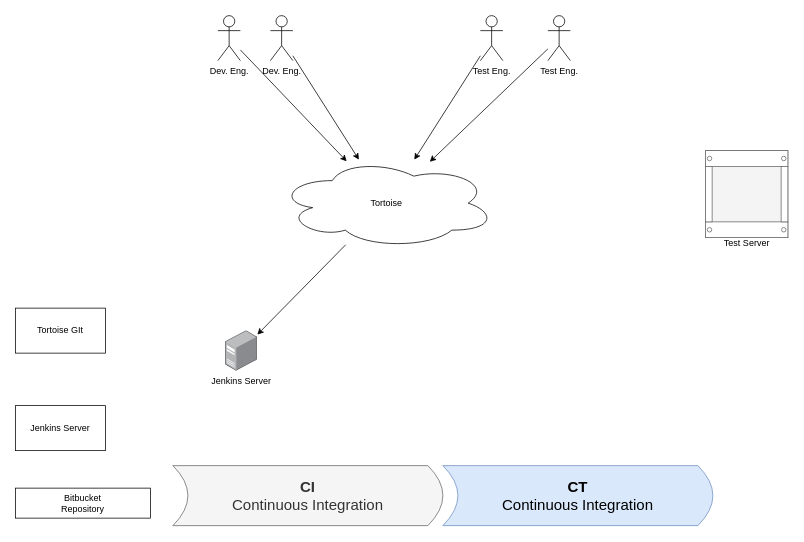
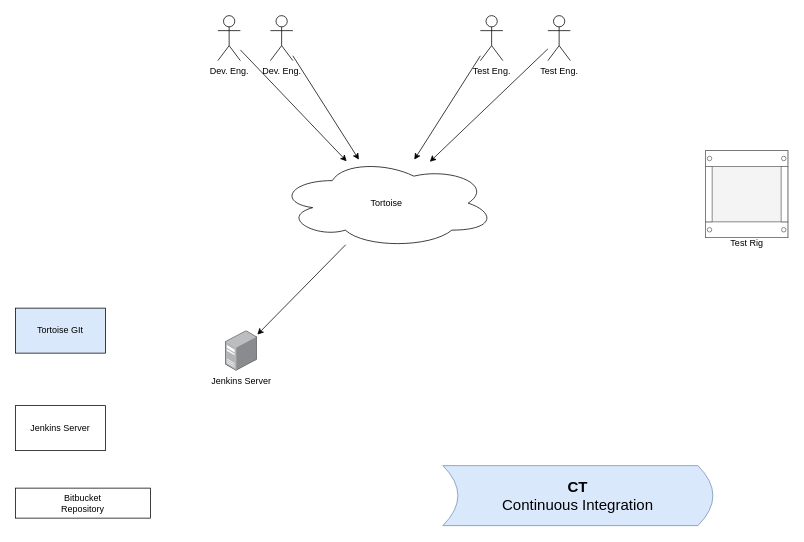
- <mxCell id="16" value="Test Server" style="strokeColor=#666666;html=1;verticalLabelPosition=bottom;labelBackgroundColor=#ffffff;verticalAlign=top;outlineConnect=0;shadow=0;dashed=0;shape=mxgraph.rackGeneral.rackCabinet3;fillColor2=#f4f4f4;container=1;collapsible=0;childLayout=rack;allowGaps=1;marginLeft=9;marginRight=9;marginTop=21;marginBottom=22;textColor=#666666;numDisp=off;" parent="1" vertex="1"><mxGeometry x="940" y="200" width="110" height="110" as="geometry" /></mxCell>
+ <mxCell id="16" value="Test Rig" style="strokeColor=#666666;html=1;verticalLabelPosition=bottom;labelBackgroundColor=#ffffff;verticalAlign=top;outlineConnect=0;shadow=0;dashed=0;shape=mxgraph.rackGeneral.rackCabinet3;fillColor2=#f4f4f4;container=1;collapsible=0;childLayout=rack;allowGaps=1;marginLeft=9;marginRight=9;marginTop=21;marginBottom=22;textColor=#666666;numDisp=off;" parent="1" vertex="1"><mxGeometry x="940" y="200" width="110" height="110" as="geometry" /></mxCell>
- <mxCell id="4" value="Tortoise GIt" style="rounded=0;whiteSpace=wrap;html=1;" parent="1" vertex="1"><mxGeometry x="20" y="410" width="120" height="60" as="geometry" /></mxCell>
+ <mxCell id="4" value="Tortoise GIt" style="rounded=0;whiteSpace=wrap;html=1;fillColor=#dae8fc;" parent="1" vertex="1"><mxGeometry x="20" y="410" width="120" height="60" as="geometry" /></mxCell>
- <mxCell id="2" value="&lt;b style=&quot;font-size: 20px;&quot;&gt;&lt;font style=&quot;font-size: 20px;&quot;&gt;CI&lt;/font&gt;&lt;/b&gt;&lt;div style=&quot;font-size: 20px;&quot;&gt;&lt;font style=&quot;font-size: 20px;&quot;&gt;Continuous Integration&lt;/font&gt;&lt;/div&gt;" style="shape=dataStorage;whiteSpace=wrap;html=1;fixedSize=1;flipH=1;fillColor=#f5f5f5;fontColor=#333333;strokeColor=#666666;" parent="1" vertex="1"><mxGeometry x="230" y="620" width="360" height="80" as="geometry" /></mxCell>
